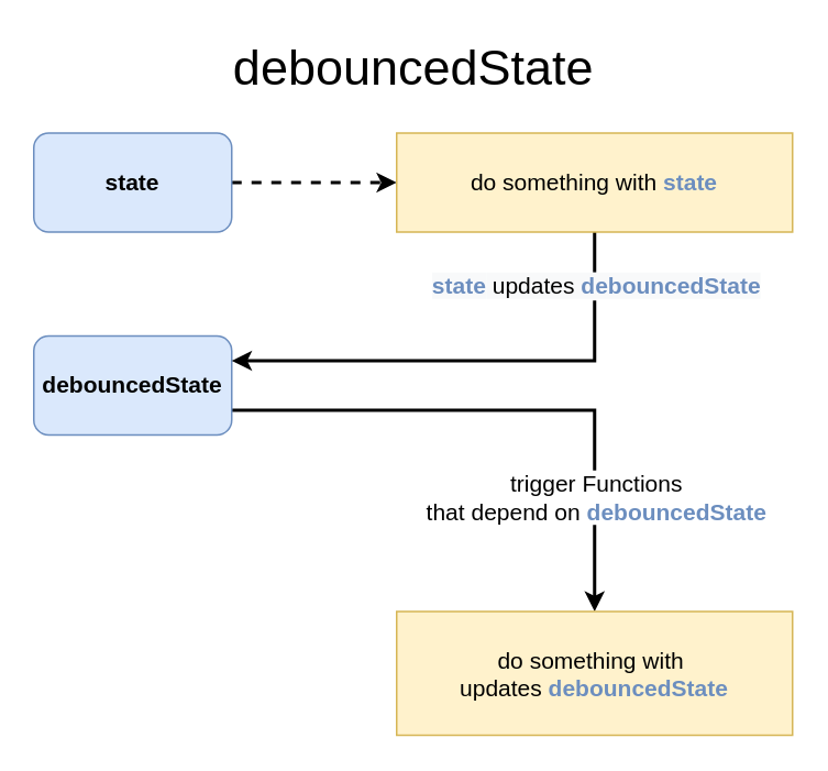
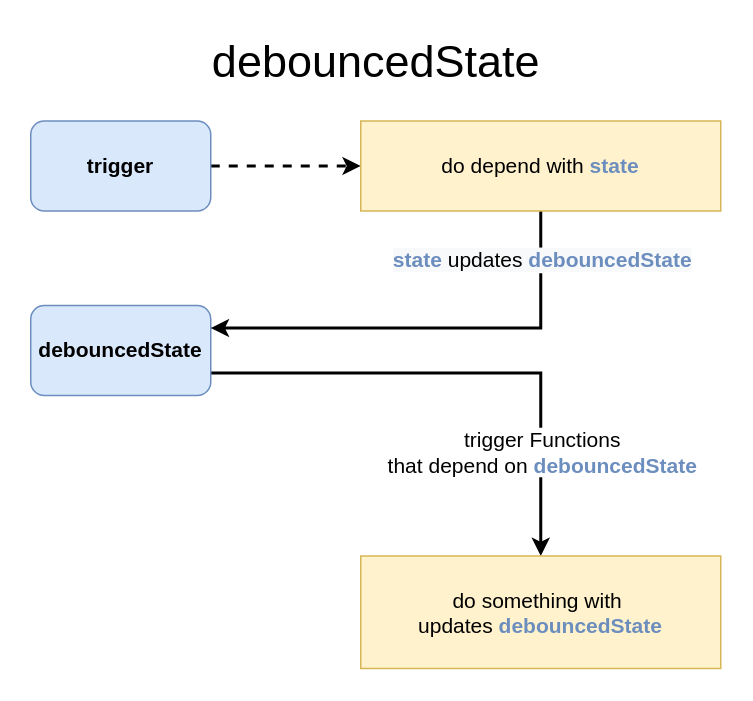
- <mxCell id="3" value="state" style="rounded=1;whiteSpace=wrap;html=1;fillColor=#dae8fc;strokeColor=#6c8ebf;fontStyle=1;fontSize=14;" vertex="1" parent="1"><mxGeometry x="20" y="80" width="120" height="60" as="geometry" /></mxCell>
+ <mxCell id="3" value="trigger" style="rounded=1;whiteSpace=wrap;html=1;fillColor=#dae8fc;strokeColor=#6c8ebf;fontStyle=1;fontSize=14;" vertex="1" parent="1"><mxGeometry x="20" y="80" width="120" height="60" as="geometry" /></mxCell>
- <mxCell id="9" value="&lt;div style=&quot;font-size: 14px;&quot;&gt;&lt;span style=&quot;font-size: 14px;&quot;&gt;do something with &lt;/span&gt;&lt;span style=&quot;font-size: 14px;&quot;&gt;&lt;b style=&quot;color: rgb(108, 142, 191); font-size: 14px;&quot;&gt;state&lt;/b&gt;&lt;/span&gt;&lt;/div&gt;" style="rounded=0;whiteSpace=wrap;html=1;align=center;fillColor=#fff2cc;strokeColor=#d6b656;fontSize=14;" vertex="1" parent="1"><mxGeometry x="240" y="80" width="240" height="60" as="geometry" /></mxCell>
+ <mxCell id="9" value="&lt;div style=&quot;font-size: 14px;&quot;&gt;&lt;span style=&quot;font-size: 14px;&quot;&gt;do depend with &lt;/span&gt;&lt;span style=&quot;font-size: 14px;&quot;&gt;&lt;b style=&quot;color: rgb(108, 142, 191); font-size: 14px;&quot;&gt;state&lt;/b&gt;&lt;/span&gt;&lt;/div&gt;" style="rounded=0;whiteSpace=wrap;html=1;align=center;fillColor=#fff2cc;strokeColor=#d6b656;fontSize=14;" vertex="1" parent="1"><mxGeometry x="240" y="80" width="240" height="60" as="geometry" /></mxCell>
